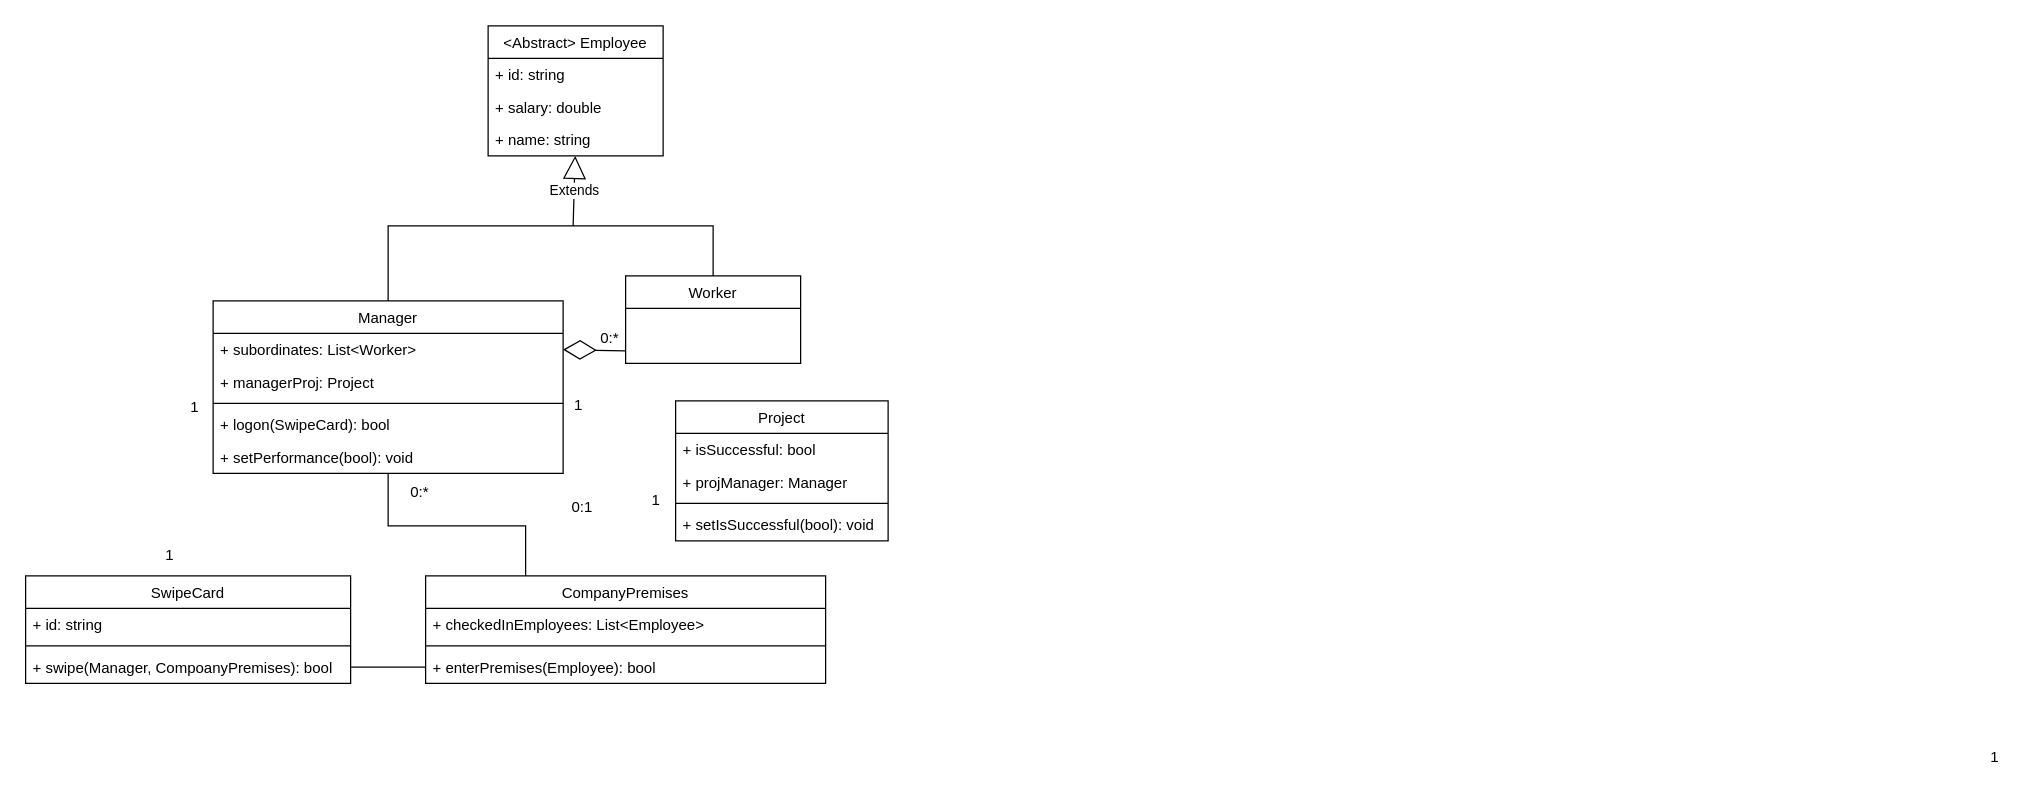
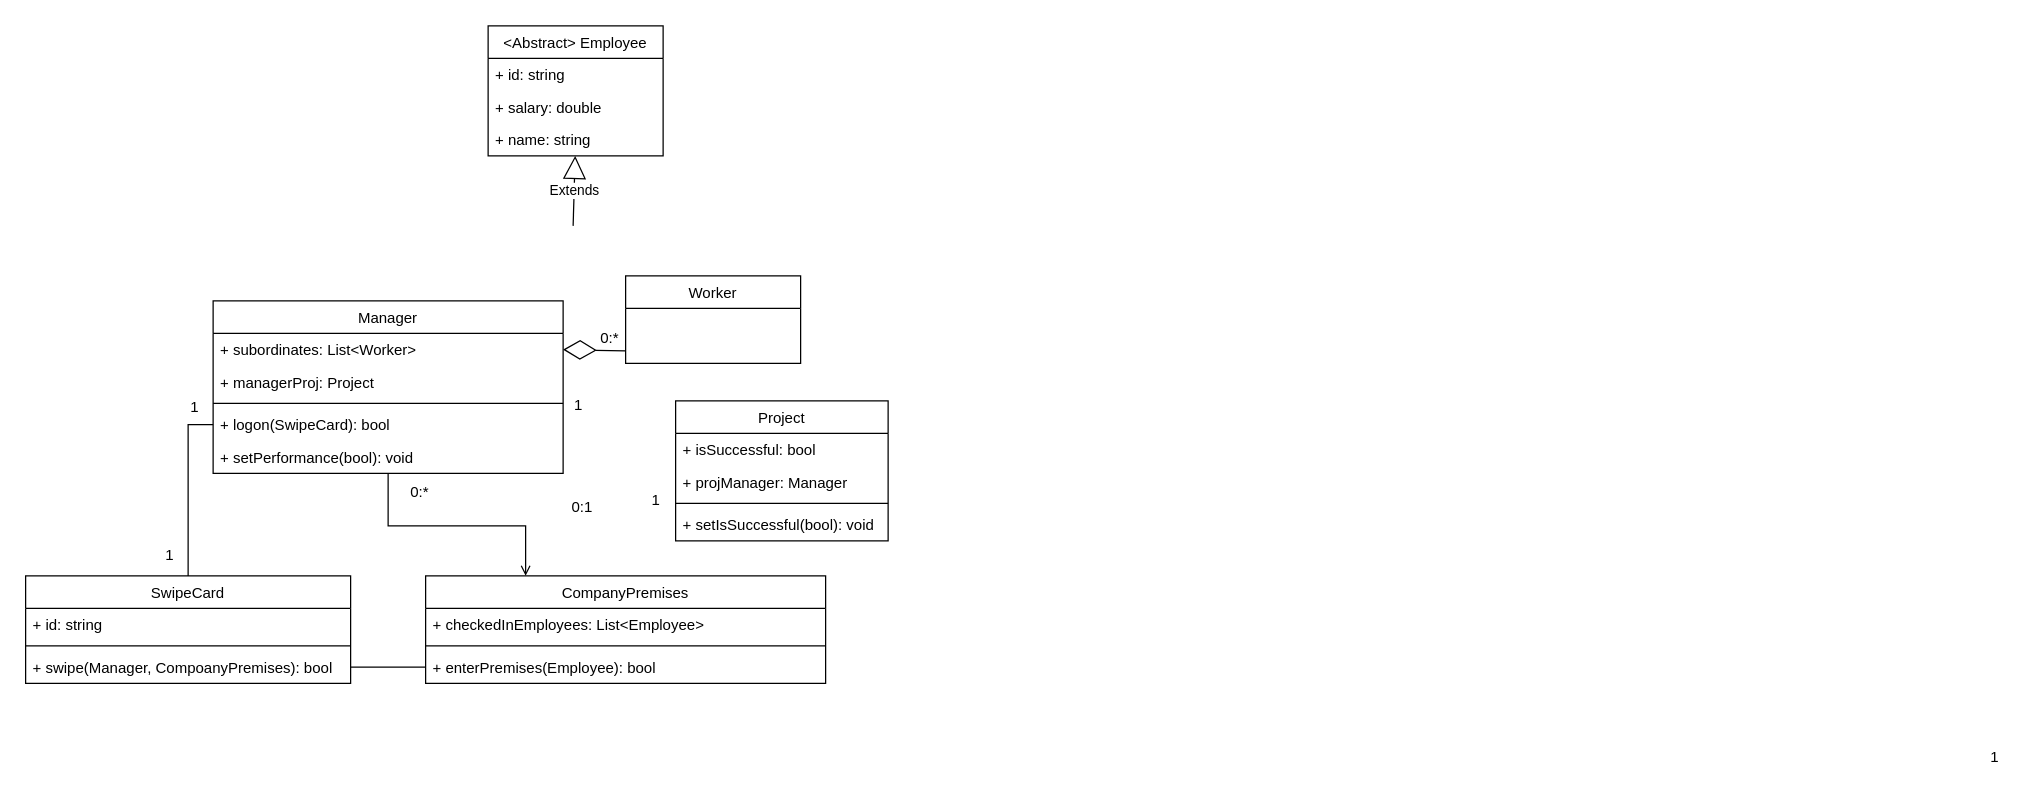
- <mxCell id="14" value="" style="endArrow=none;html=1;rounded=0;exitX=0.5;exitY=0;exitDx=0;exitDy=0;entryX=0.5;entryY=0;entryDx=0;entryDy=0;" parent="1" source="12" target="2" edge="1"><mxGeometry width="50" height="50" relative="1" as="geometry"><mxPoint x="290" y="180" as="sourcePoint" /><mxPoint x="570" y="180" as="targetPoint" /><Array as="points"><mxPoint x="570" y="180" /><mxPoint x="460" y="180" /><mxPoint x="310" y="180" /></Array></mxGeometry></mxCell>
+ <mxCell id="29" value="" style="endArrow=none;html=1;rounded=0;exitX=0.5;exitY=0;exitDx=0;exitDy=0;entryX=0;entryY=0.5;entryDx=0;entryDy=0;" parent="1" source="15" target="6" edge="1"><mxGeometry width="50" height="50" relative="1" as="geometry"><mxPoint x="60" y="350" as="sourcePoint" /><mxPoint x="150" y="300" as="targetPoint" /><Array as="points"><mxPoint x="150" y="339" /></Array></mxGeometry></mxCell>
- <mxCell id="31" value="" style="endArrow=none;html=1;rounded=0;entryX=0.25;entryY=0;entryDx=0;entryDy=0;" parent="1" source="7" target="19" edge="1"><mxGeometry width="50" height="50" relative="1" as="geometry"><mxPoint x="280" y="450" as="sourcePoint" /><mxPoint x="330" y="400" as="targetPoint" /><Array as="points"><mxPoint x="310" y="420" /><mxPoint x="420" y="420" /></Array></mxGeometry></mxCell>
+ <mxCell id="31" value="" style="endArrow=open;html=1;rounded=0;entryX=0.25;entryY=0;entryDx=0;entryDy=0;" parent="1" source="7" target="19" edge="1"><mxGeometry width="50" height="50" relative="1" as="geometry"><mxPoint x="280" y="450" as="sourcePoint" /><mxPoint x="330" y="400" as="targetPoint" /><Array as="points"><mxPoint x="310" y="420" /><mxPoint x="420" y="420" /></Array></mxGeometry></mxCell>
